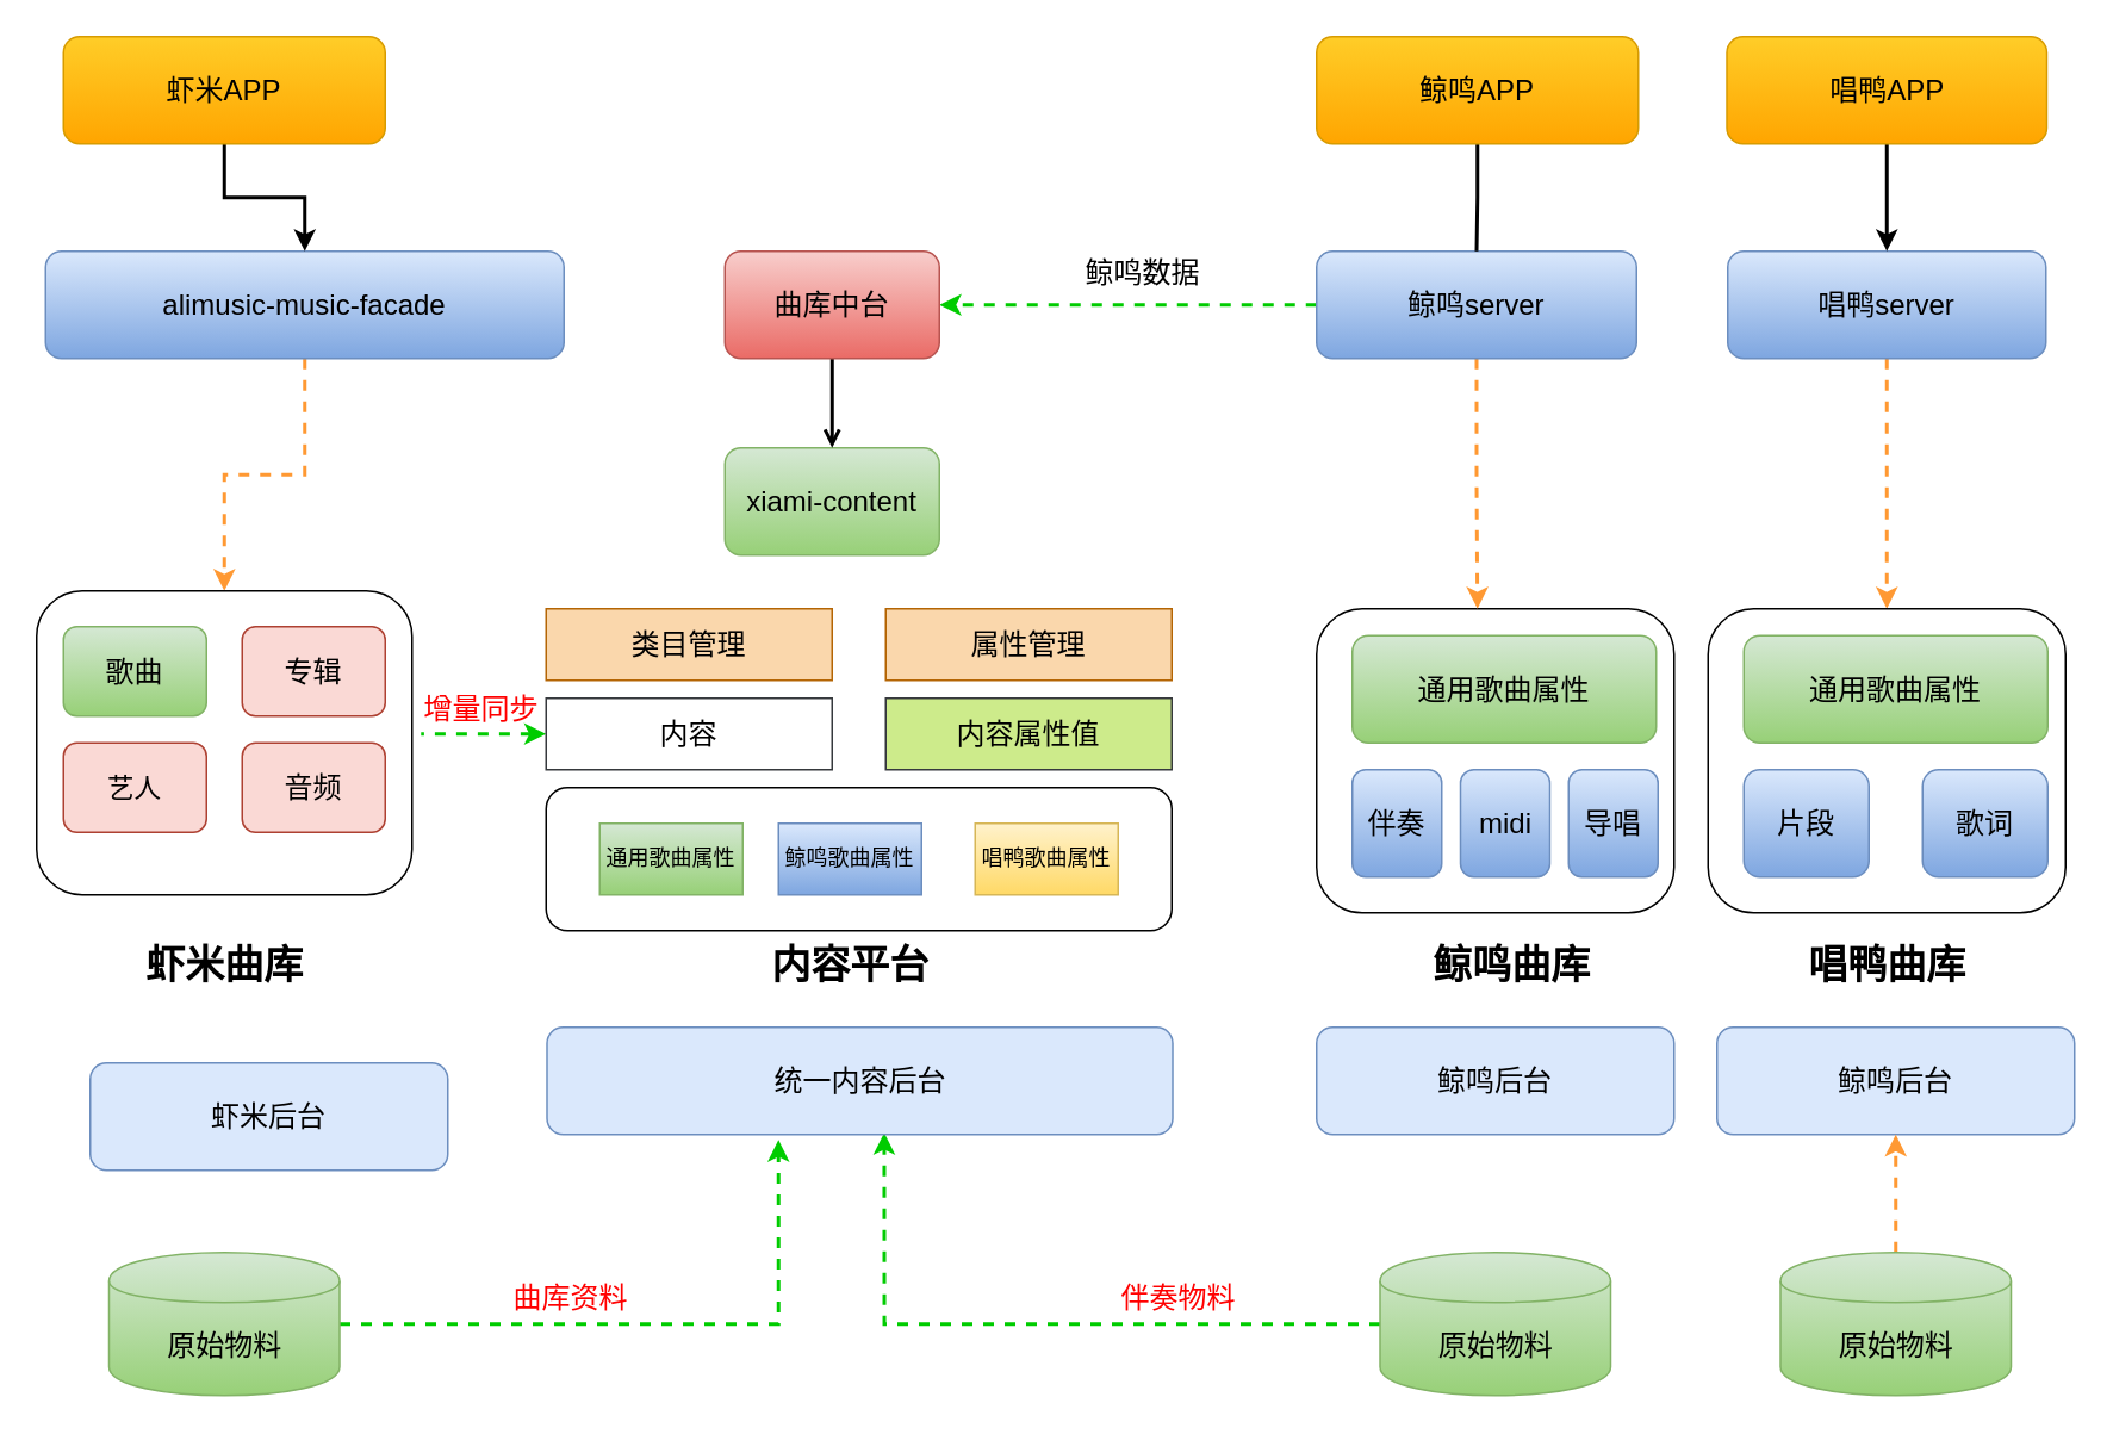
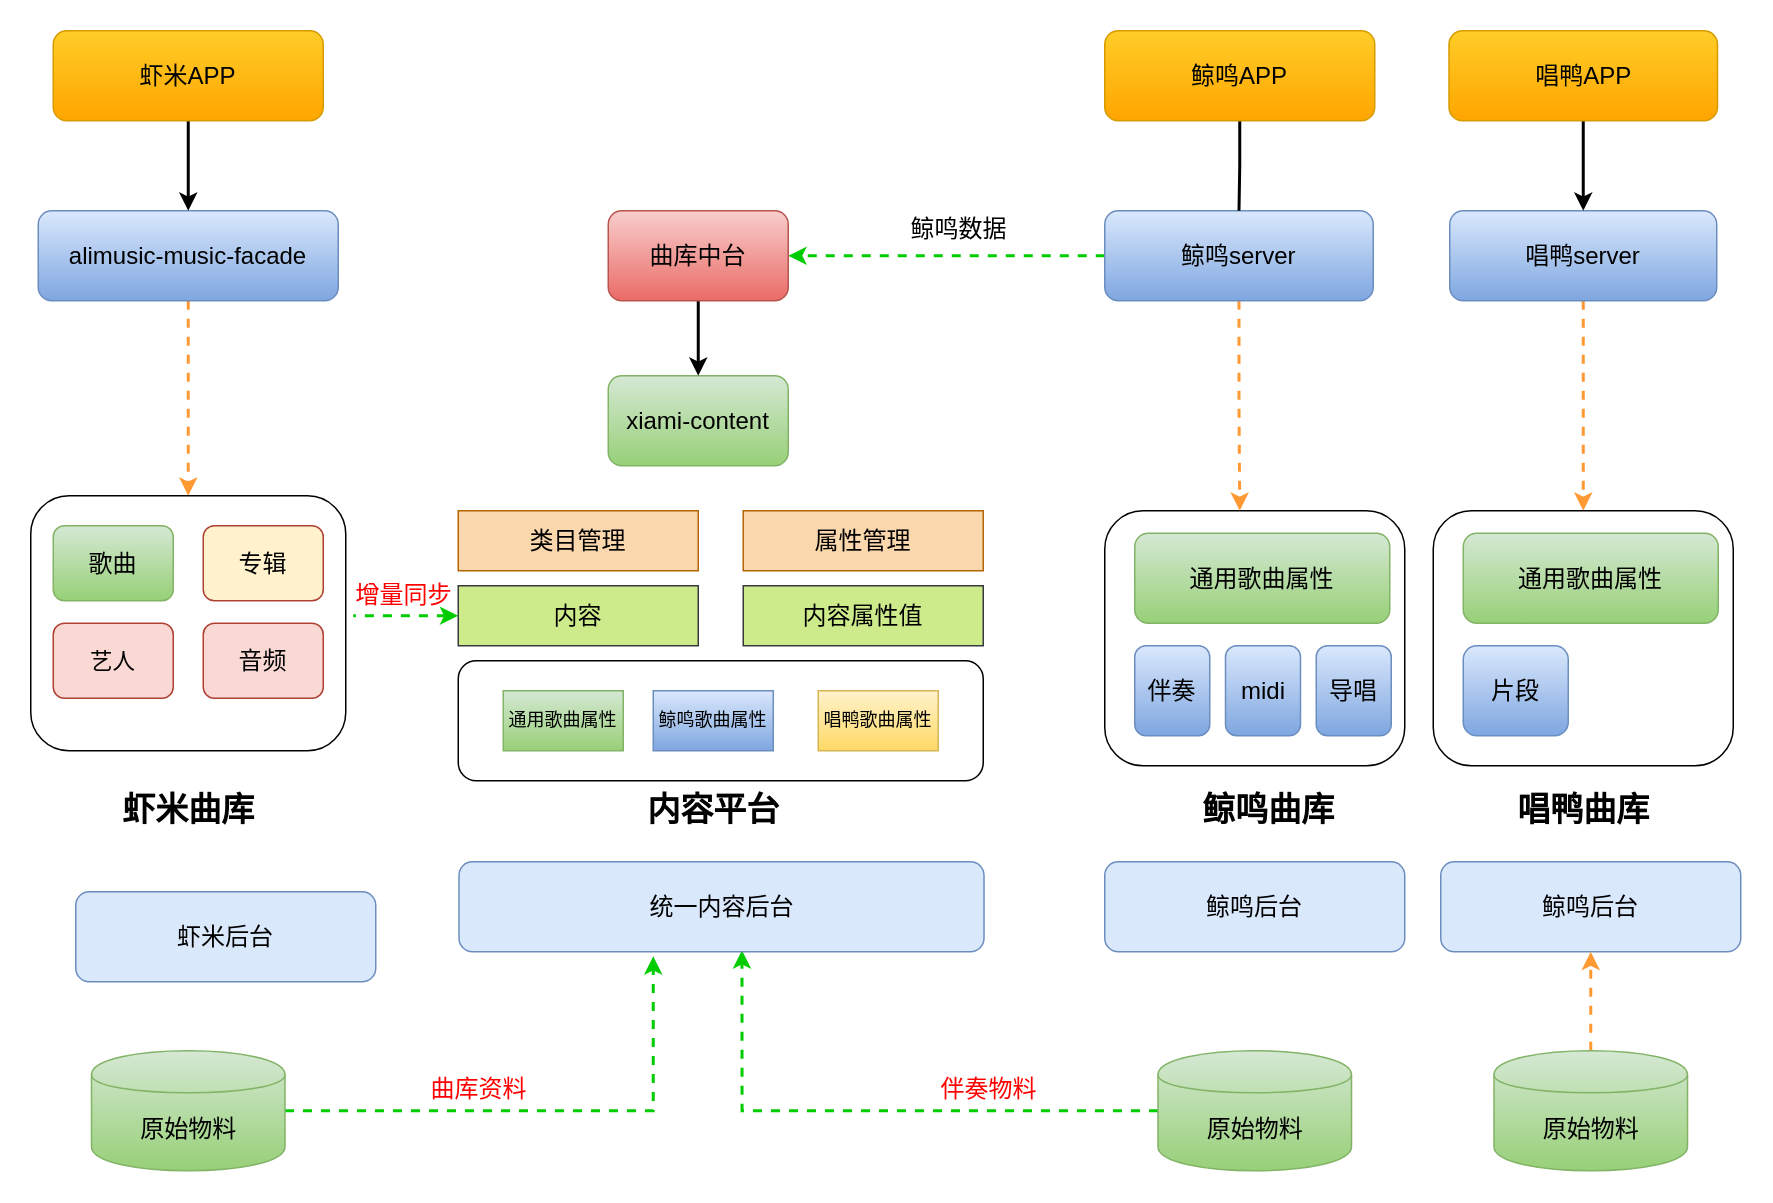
- <mxCell id="3" value="alimusic-music-facade" style="rounded=1;whiteSpace=wrap;html=1;fillColor=#dae8fc;strokeColor=#6c8ebf;gradientColor=#7ea6e0;fontSize=16;" parent="1" vertex="1"><mxGeometry x="25" y="140" width="290" height="60" as="geometry" /></mxCell>
+ <mxCell id="3" value="alimusic-music-facade" style="rounded=1;whiteSpace=wrap;html=1;fillColor=#dae8fc;strokeColor=#6c8ebf;gradientColor=#7ea6e0;fontSize=16;" parent="1" vertex="1"><mxGeometry x="25" y="140" width="200" height="60" as="geometry" /></mxCell>
- <mxCell id="21" style="edgeStyle=orthogonalEdgeStyle;rounded=0;orthogonalLoop=1;jettySize=auto;html=1;exitX=0.5;exitY=1;exitDx=0;exitDy=0;strokeWidth=2;endArrow=open;" parent="1" source="22" target="4" edge="1"><mxGeometry relative="1" as="geometry" /></mxCell>
+ <mxCell id="21" style="edgeStyle=orthogonalEdgeStyle;rounded=0;orthogonalLoop=1;jettySize=auto;html=1;exitX=0.5;exitY=1;exitDx=0;exitDy=0;strokeWidth=2;" parent="1" source="22" target="4" edge="1"><mxGeometry relative="1" as="geometry" /></mxCell>
- <mxCell id="8" value="专辑" style="rounded=1;whiteSpace=wrap;html=1;fillColor=#fad9d5;strokeColor=#ae4132;fontSize=16;" parent="5" vertex="1"><mxGeometry x="115" y="20" width="80" height="50" as="geometry" /></mxCell>
+ <mxCell id="8" value="专辑" style="rounded=1;whiteSpace=wrap;html=1;fillColor=#fff2cc;strokeColor=#ae4132;fontSize=16;" parent="5" vertex="1"><mxGeometry x="115" y="20" width="80" height="50" as="geometry" /></mxCell>
- <mxCell id="57" value="内容" style="rounded=0;whiteSpace=wrap;html=1;fillColor=#ffffff;strokeColor=#36393d;fontSize=16;" parent="54" vertex="1"><mxGeometry y="50" width="160" height="40" as="geometry" /></mxCell>
+ <mxCell id="57" value="内容" style="rounded=0;whiteSpace=wrap;html=1;fillColor=#cdeb8b;strokeColor=#36393d;fontSize=16;" parent="54" vertex="1"><mxGeometry y="50" width="160" height="40" as="geometry" /></mxCell>
- <mxCell id="33" value="歌词" style="rounded=1;whiteSpace=wrap;html=1;gradientColor=#7ea6e0;fillColor=#dae8fc;strokeColor=#6c8ebf;fontSize=16;" parent="29" vertex="1"><mxGeometry x="120" y="90" width="70" height="60" as="geometry" /></mxCell>
